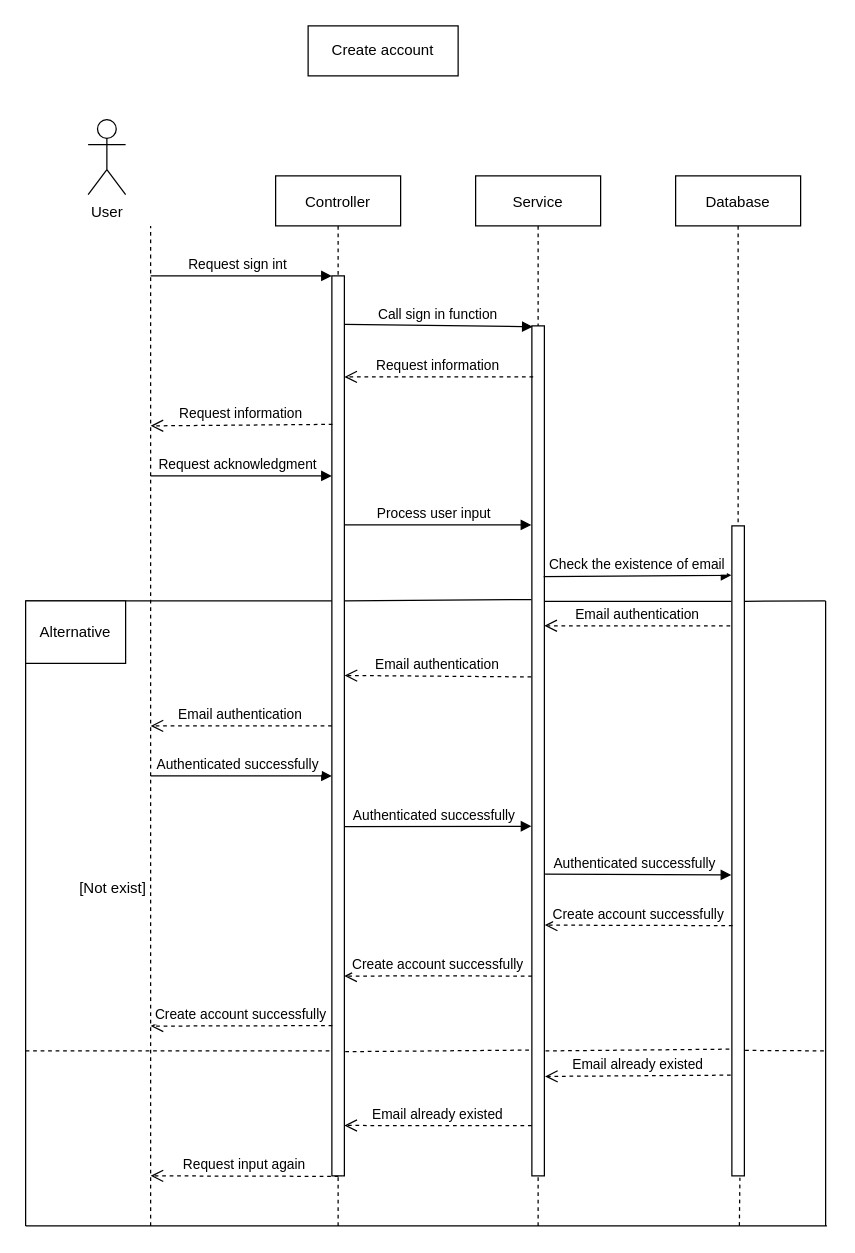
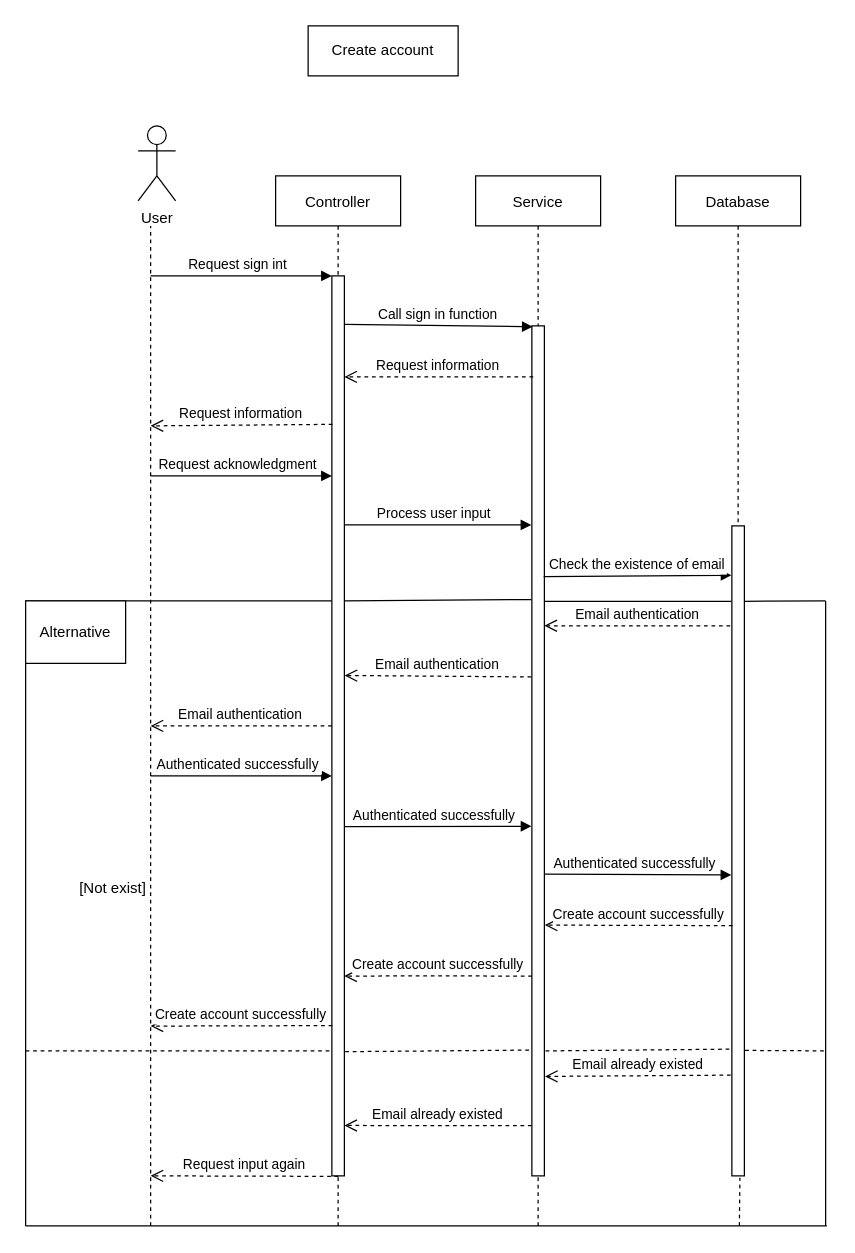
- <mxCell id="2" value="User" style="shape=umlActor;verticalLabelPosition=bottom;verticalAlign=top;html=1;outlineConnect=0;" parent="1" vertex="1"><mxGeometry x="70" y="95" width="30" height="60" as="geometry" /></mxCell>
+ <mxCell id="2" value="User" style="shape=umlActor;verticalLabelPosition=bottom;verticalAlign=top;html=1;outlineConnect=0;" parent="1" vertex="1"><mxGeometry x="110" y="100" width="30" height="60" as="geometry" /></mxCell>
